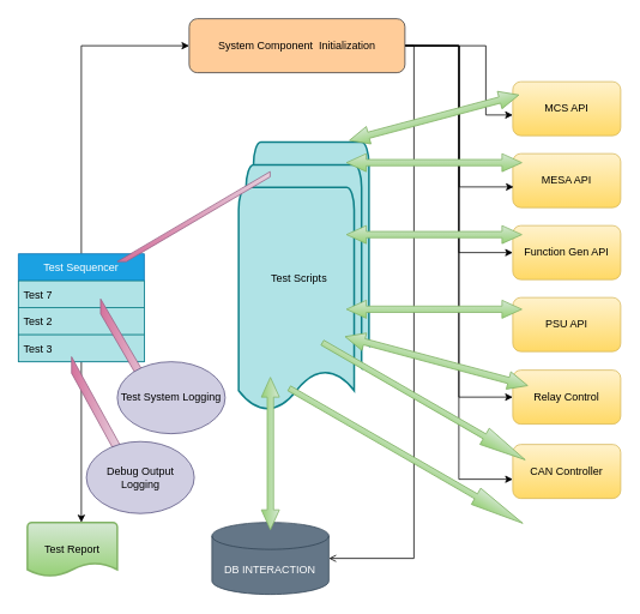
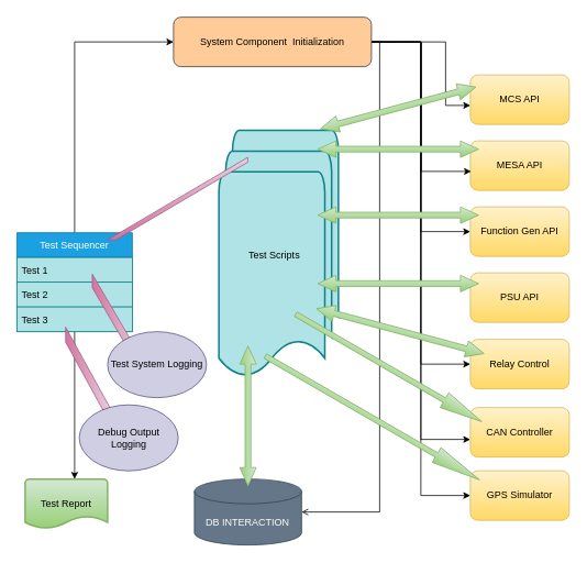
- <mxCell id="10" value="Test 7" style="text;strokeColor=#0e8088;fillColor=#b0e3e6;align=left;verticalAlign=middle;spacingLeft=4;spacingRight=4;overflow=hidden;points=[[0,0.5],[1,0.5]];portConstraint=eastwest;rotatable=0;" parent="9" vertex="1"><mxGeometry y="30" width="140" height="30" as="geometry" /></mxCell>
+ <mxCell id="10" value="Test 1" style="text;strokeColor=#0e8088;fillColor=#b0e3e6;align=left;verticalAlign=middle;spacingLeft=4;spacingRight=4;overflow=hidden;points=[[0,0.5],[1,0.5]];portConstraint=eastwest;rotatable=0;" parent="9" vertex="1"><mxGeometry y="30" width="140" height="30" as="geometry" /></mxCell>
+ <mxCell id="23" style="edgeStyle=orthogonalEdgeStyle;rounded=0;orthogonalLoop=1;jettySize=auto;html=1;entryX=0;entryY=0.5;entryDx=0;entryDy=0;" parent="1" source="25" target="35" edge="1"><mxGeometry relative="1" as="geometry" /></mxCell>
+ <mxCell id="35" value="GPS Simulator" style="rounded=1;whiteSpace=wrap;html=1;fillColor=#fff2cc;strokeColor=#d6b656;gradientColor=#ffd966;" parent="1" vertex="1"><mxGeometry x="570" y="570" width="120" height="60" as="geometry" /></mxCell>
